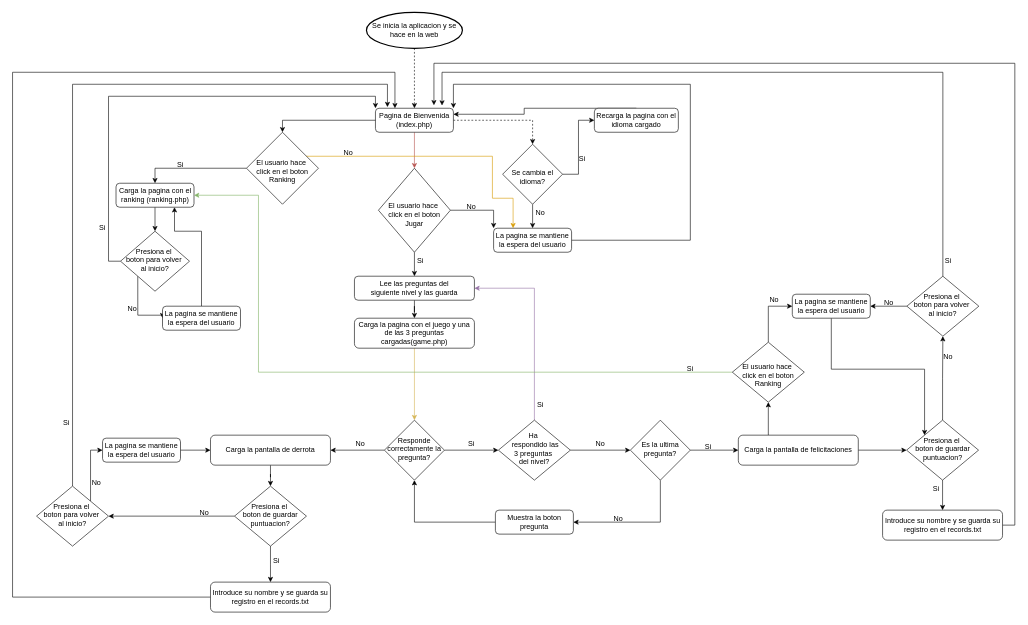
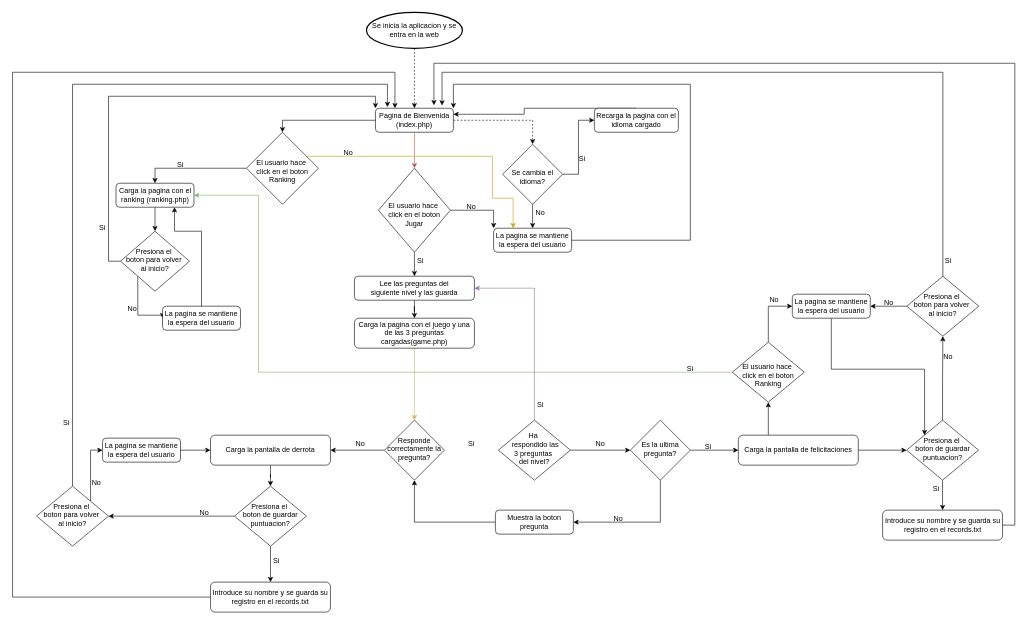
- <mxCell id="6" value="Se inicia la aplicacion y se hace en la web" style="strokeWidth=2;html=1;shape=mxgraph.flowchart.start_1;whiteSpace=wrap;" parent="1" vertex="1"><mxGeometry x="610" width="160" height="60" as="geometry" y="20" /></mxCell>
+ <mxCell id="6" value="Se inicia la aplicacion y se entra en la web" style="strokeWidth=2;html=1;shape=mxgraph.flowchart.start_1;whiteSpace=wrap;" parent="1" vertex="1"><mxGeometry x="610" width="160" height="60" as="geometry" y="20" /></mxCell>
- <mxCell id="30" style="edgeStyle=orthogonalEdgeStyle;rounded=0;orthogonalLoop=1;jettySize=auto;html=1;exitX=1;exitY=0.5;exitDx=0;exitDy=0;entryX=0;entryY=0.5;entryDx=0;entryDy=0;" parent="1" source="32" target="41" edge="1"><mxGeometry relative="1" as="geometry" /></mxCell>
